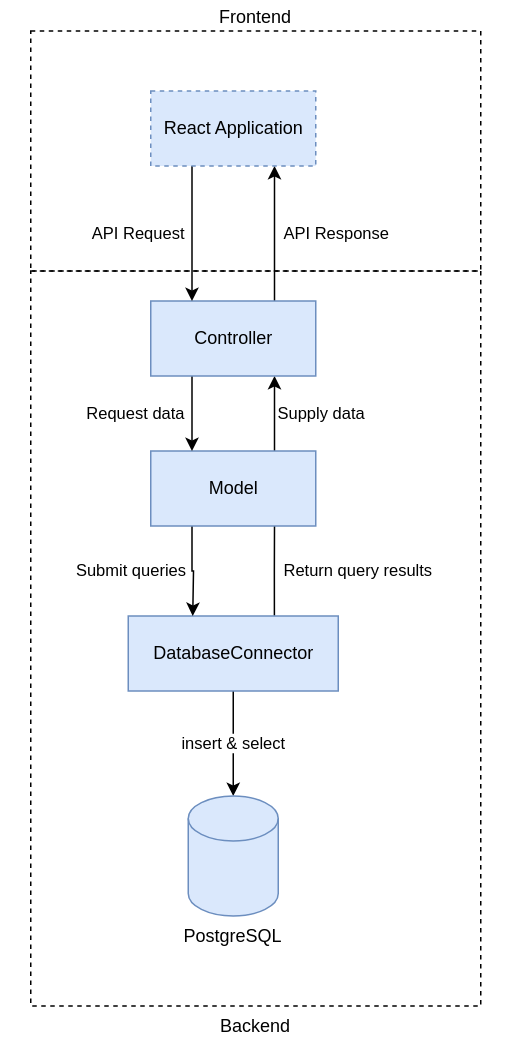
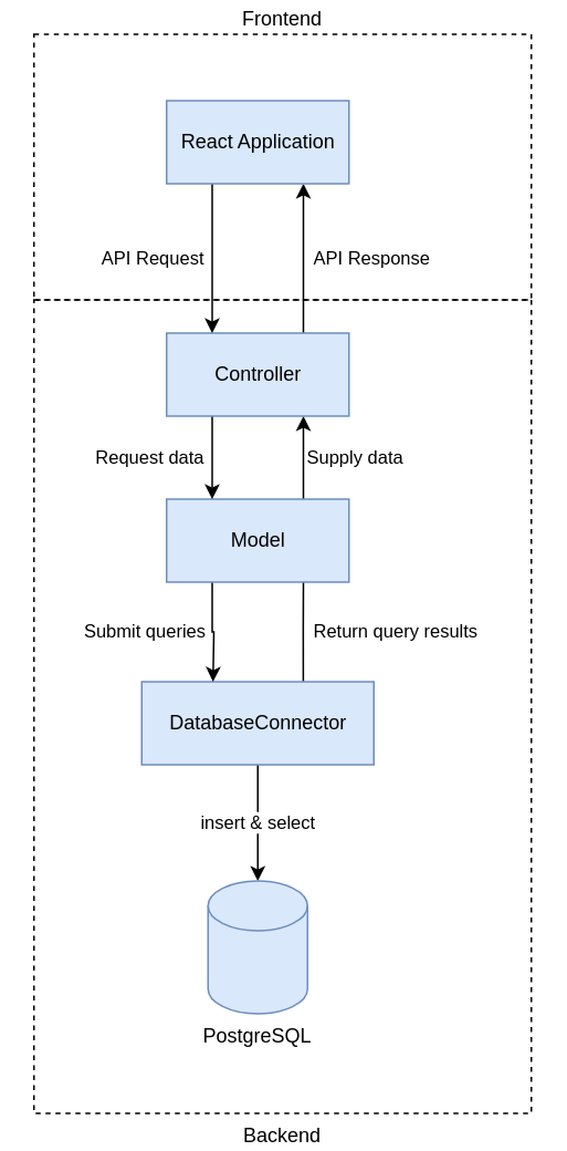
- <mxCell id="15" value="React Application" style="html=1;fillColor=#dae8fc;strokeColor=#6c8ebf;dashed=1;" vertex="1" parent="1"><mxGeometry x="100" y="60" width="110" height="50" as="geometry" /></mxCell>
+ <mxCell id="15" value="React Application" style="html=1;fillColor=#dae8fc;strokeColor=#6c8ebf;" vertex="1" parent="1"><mxGeometry x="100" y="60" width="110" height="50" as="geometry" /></mxCell>
